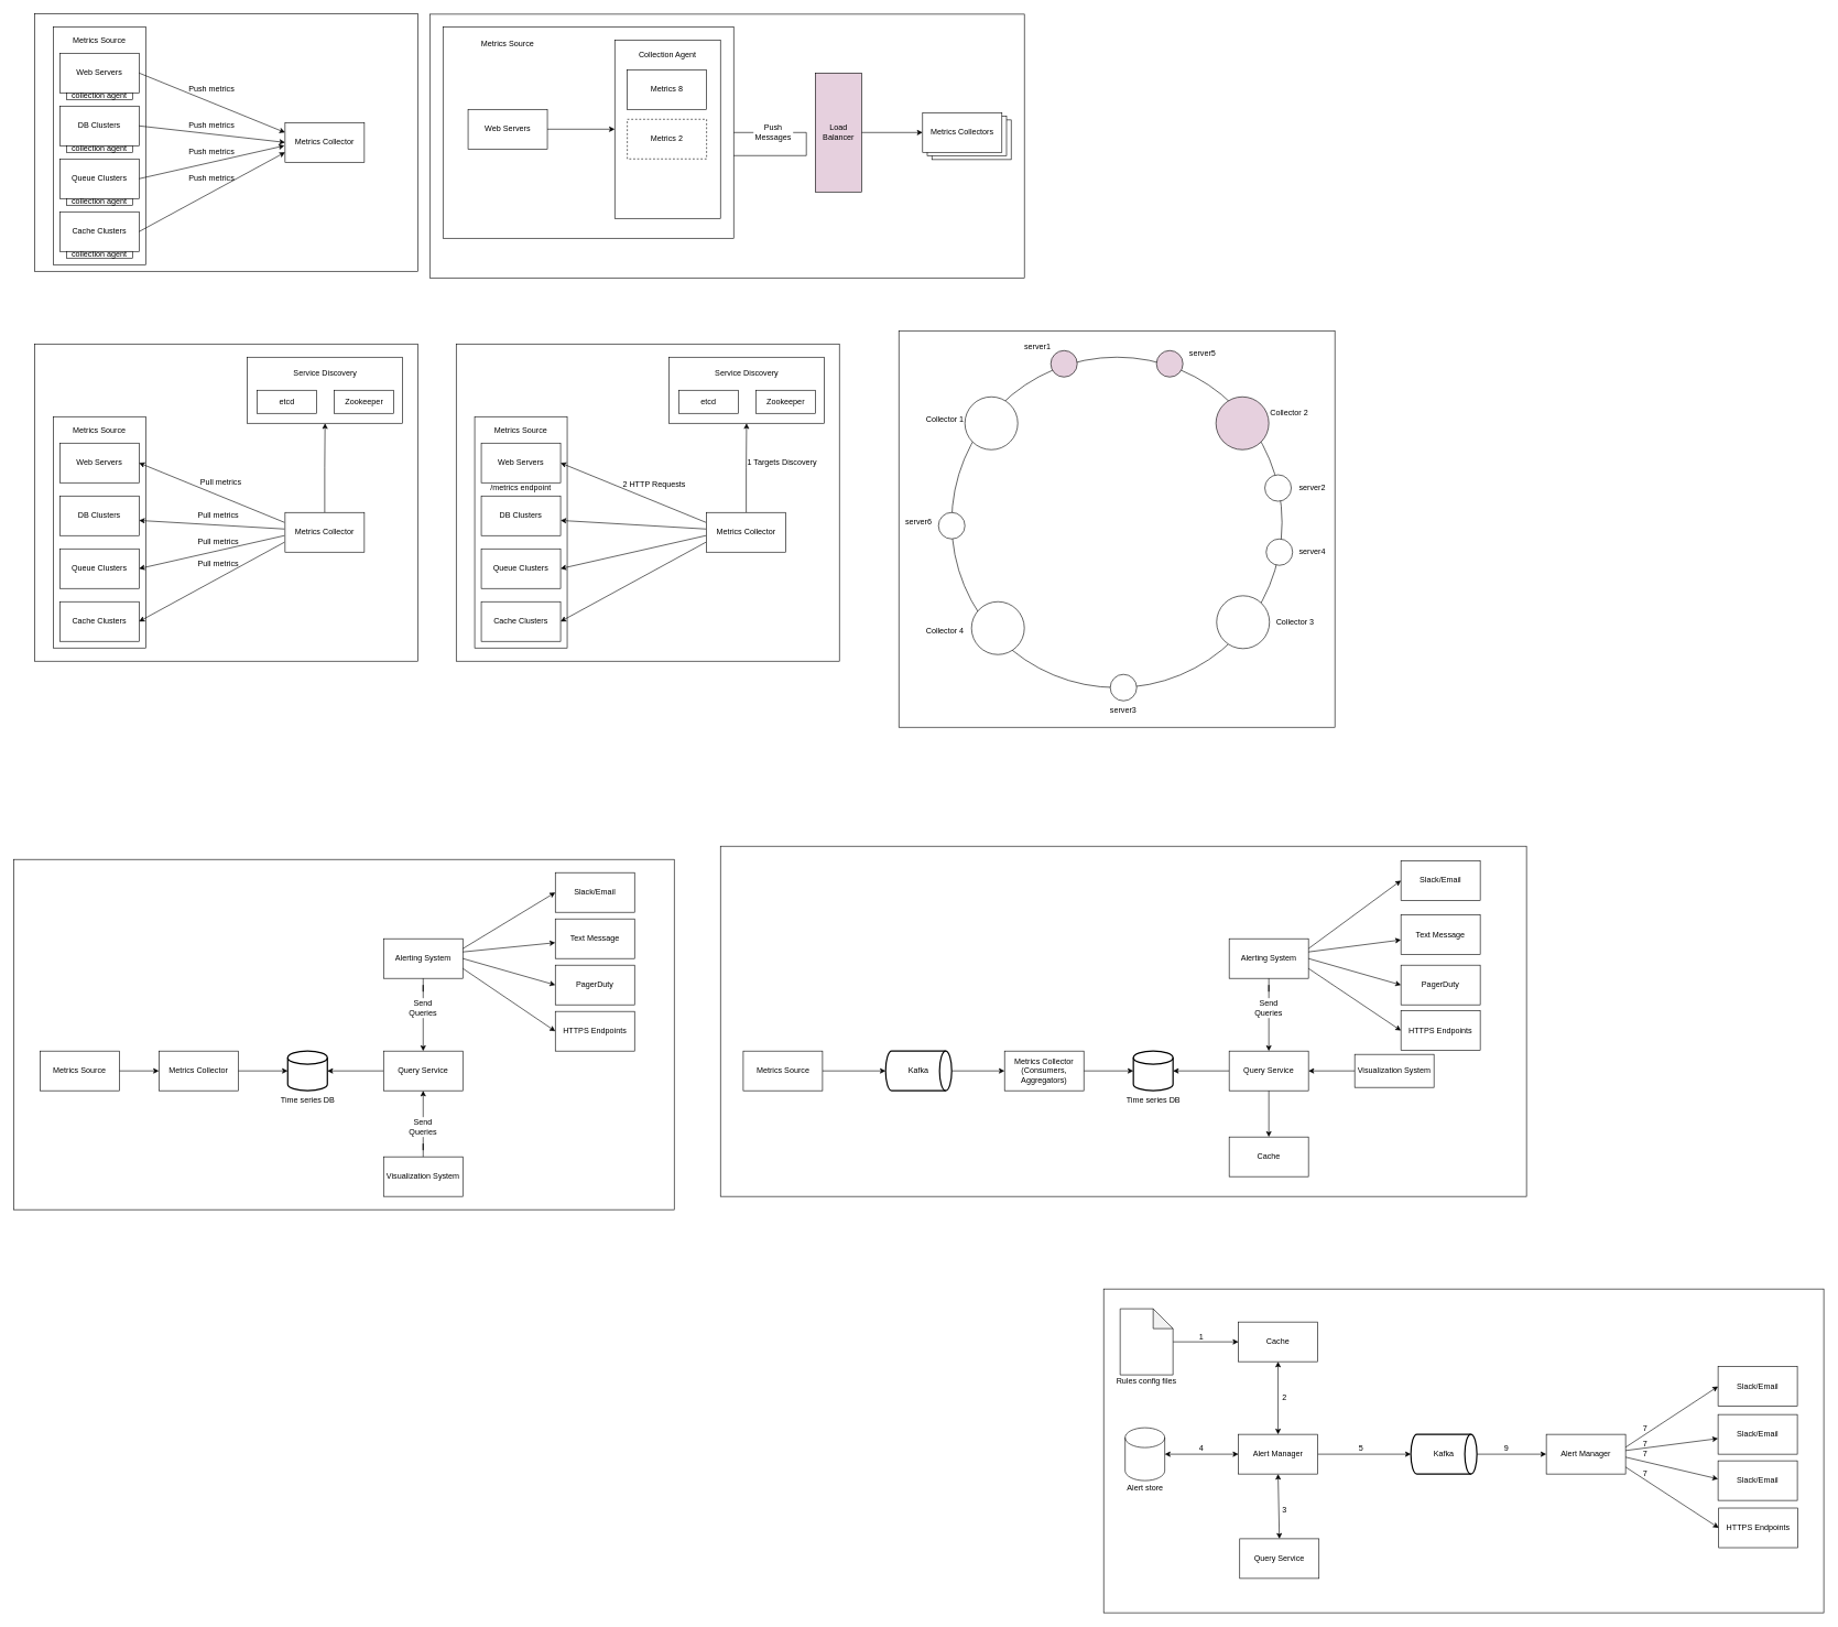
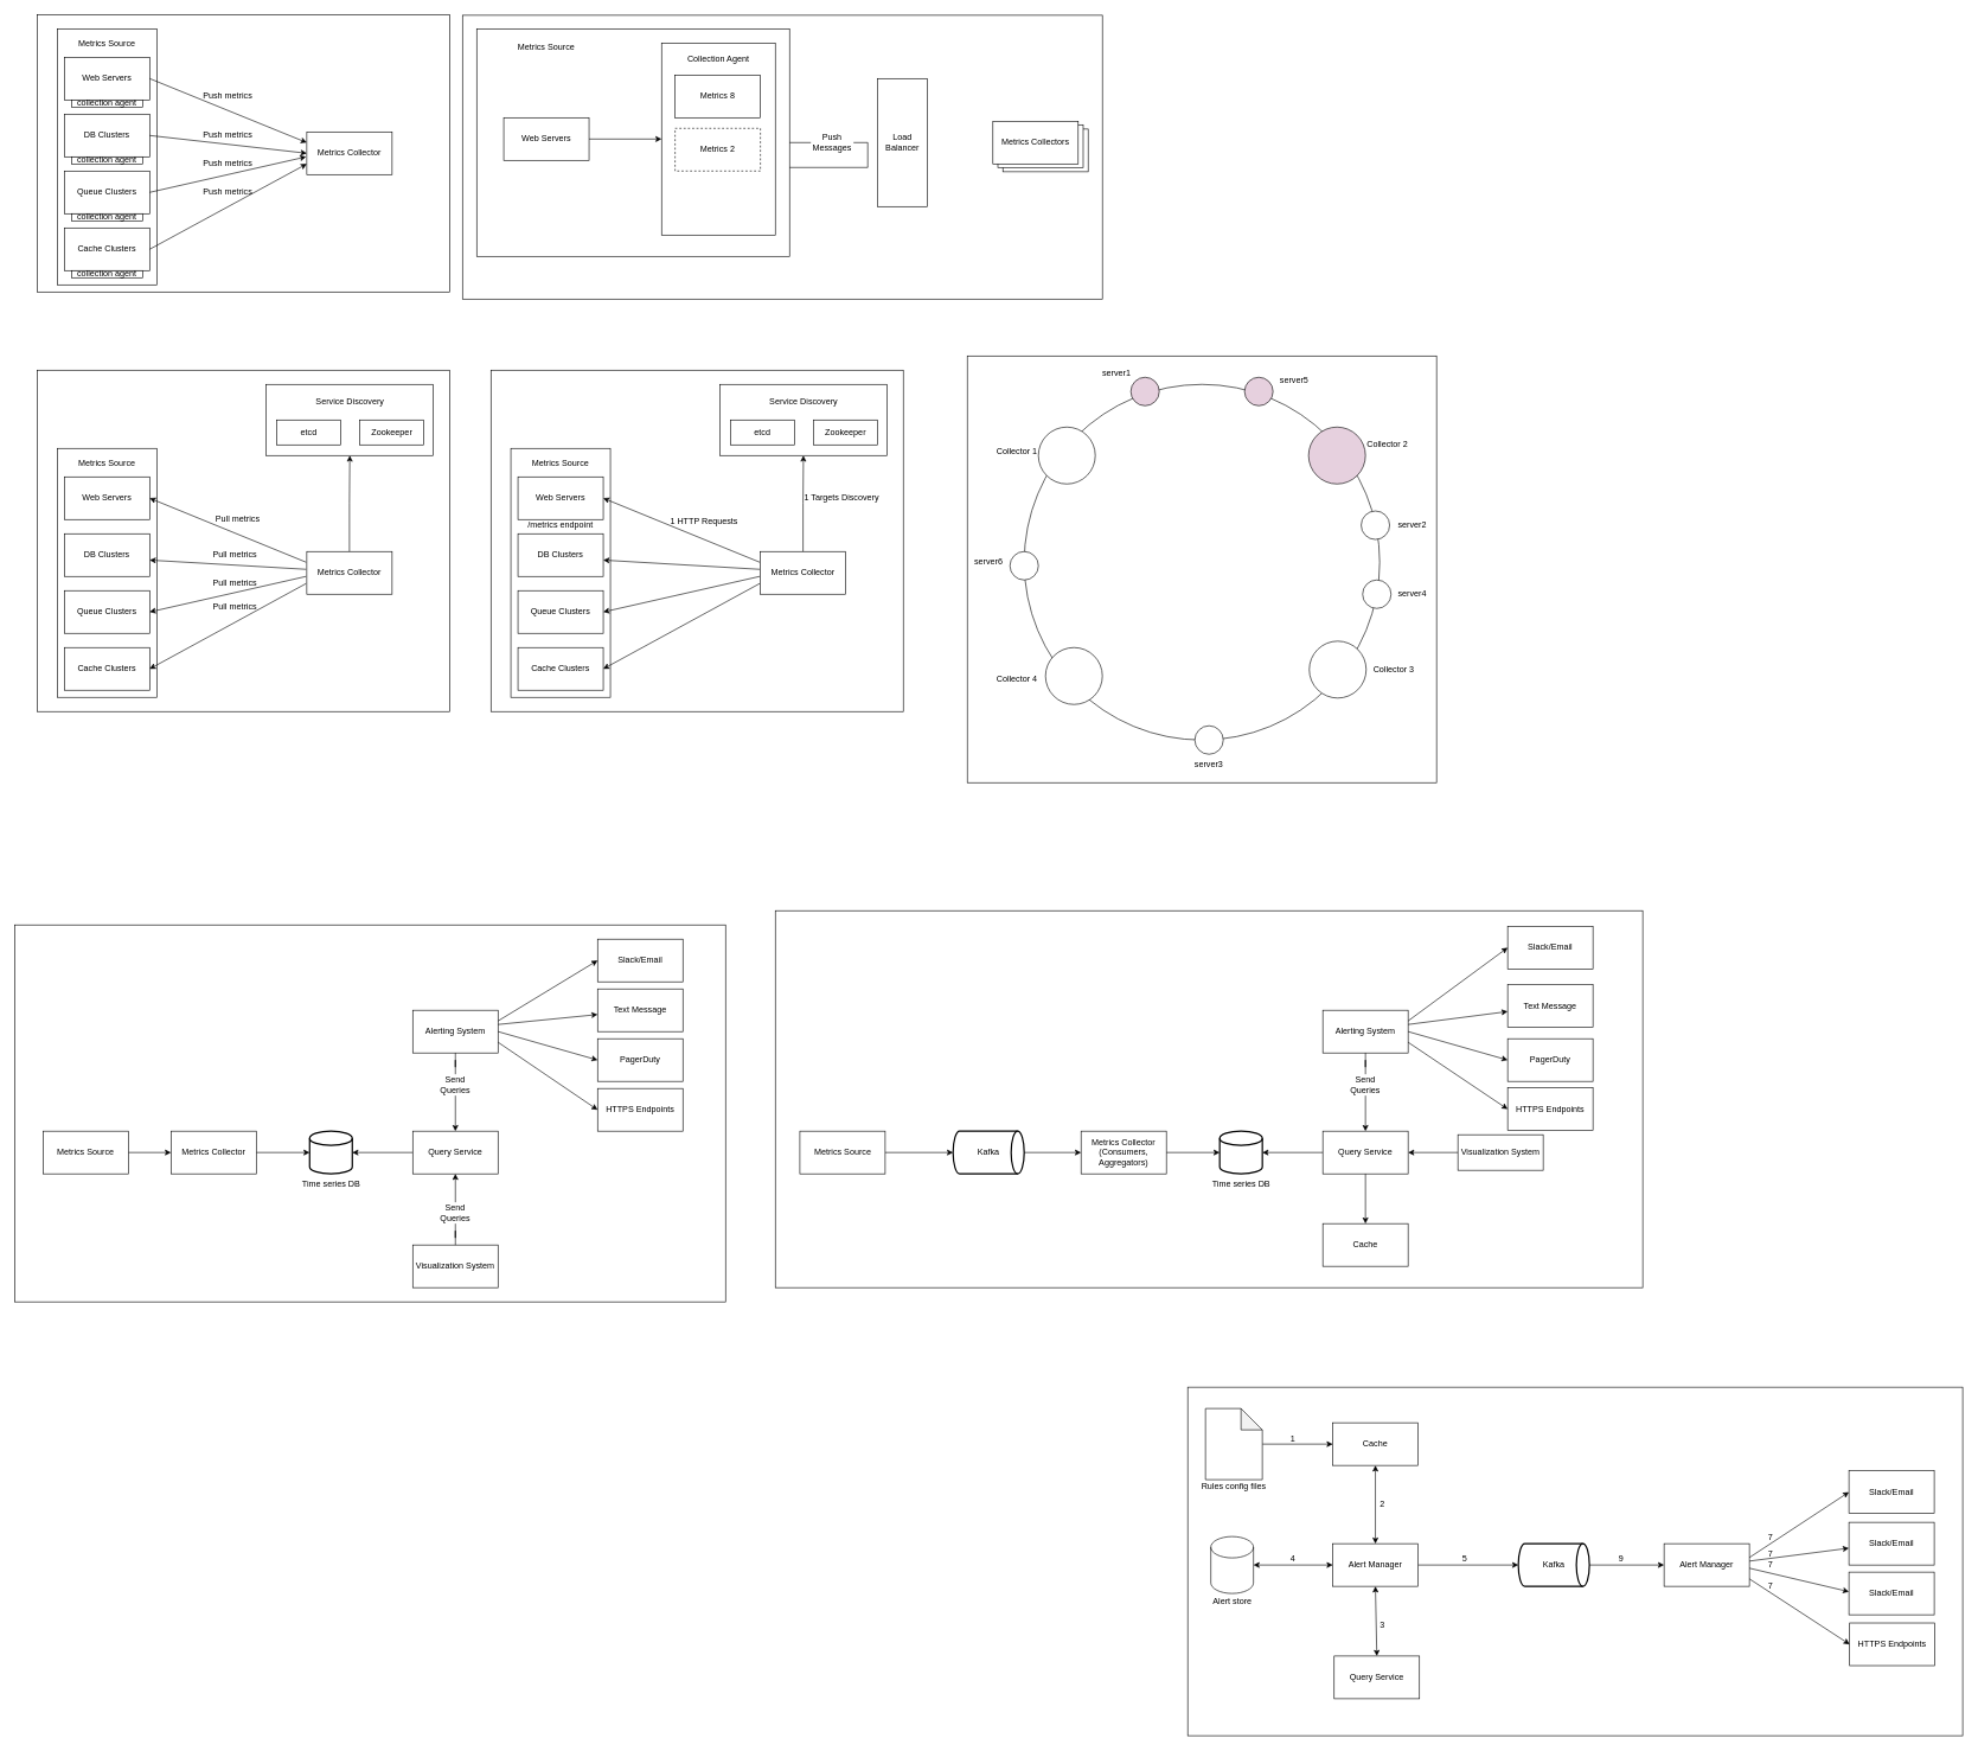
- <mxCell id="122" value="Load Balancer" style="rounded=0;whiteSpace=wrap;html=1;fillColor=#e6d0de;" parent="1" vertex="1"><mxGeometry x="1233.5" y="110" width="70" height="180" as="geometry" /></mxCell>
+ <mxCell id="122" value="Load Balancer" style="rounded=0;whiteSpace=wrap;html=1;fillColor=#FFFFFF;" parent="1" vertex="1"><mxGeometry x="1233.5" y="110" width="70" height="180" as="geometry" /></mxCell>
- <mxCell id="121" value="" style="edgeStyle=orthogonalEdgeStyle;rounded=0;orthogonalLoop=1;jettySize=auto;html=1;" parent="1" source="122" target="127" edge="1"><mxGeometry relative="1" as="geometry" /></mxCell>
- <mxCell id="64" value="2 HTTP Requests" style="text;html=1;strokeColor=none;fillColor=none;align=center;verticalAlign=middle;whiteSpace=wrap;rounded=0;" parent="1" vertex="1"><mxGeometry x="940" y="718" width="100" height="30" as="geometry" /></mxCell>
+ <mxCell id="64" value="1 HTTP Requests" style="text;html=1;strokeColor=none;fillColor=none;align=center;verticalAlign=middle;whiteSpace=wrap;rounded=0;" parent="1" vertex="1"><mxGeometry x="940" y="718" width="100" height="30" as="geometry" /></mxCell>
